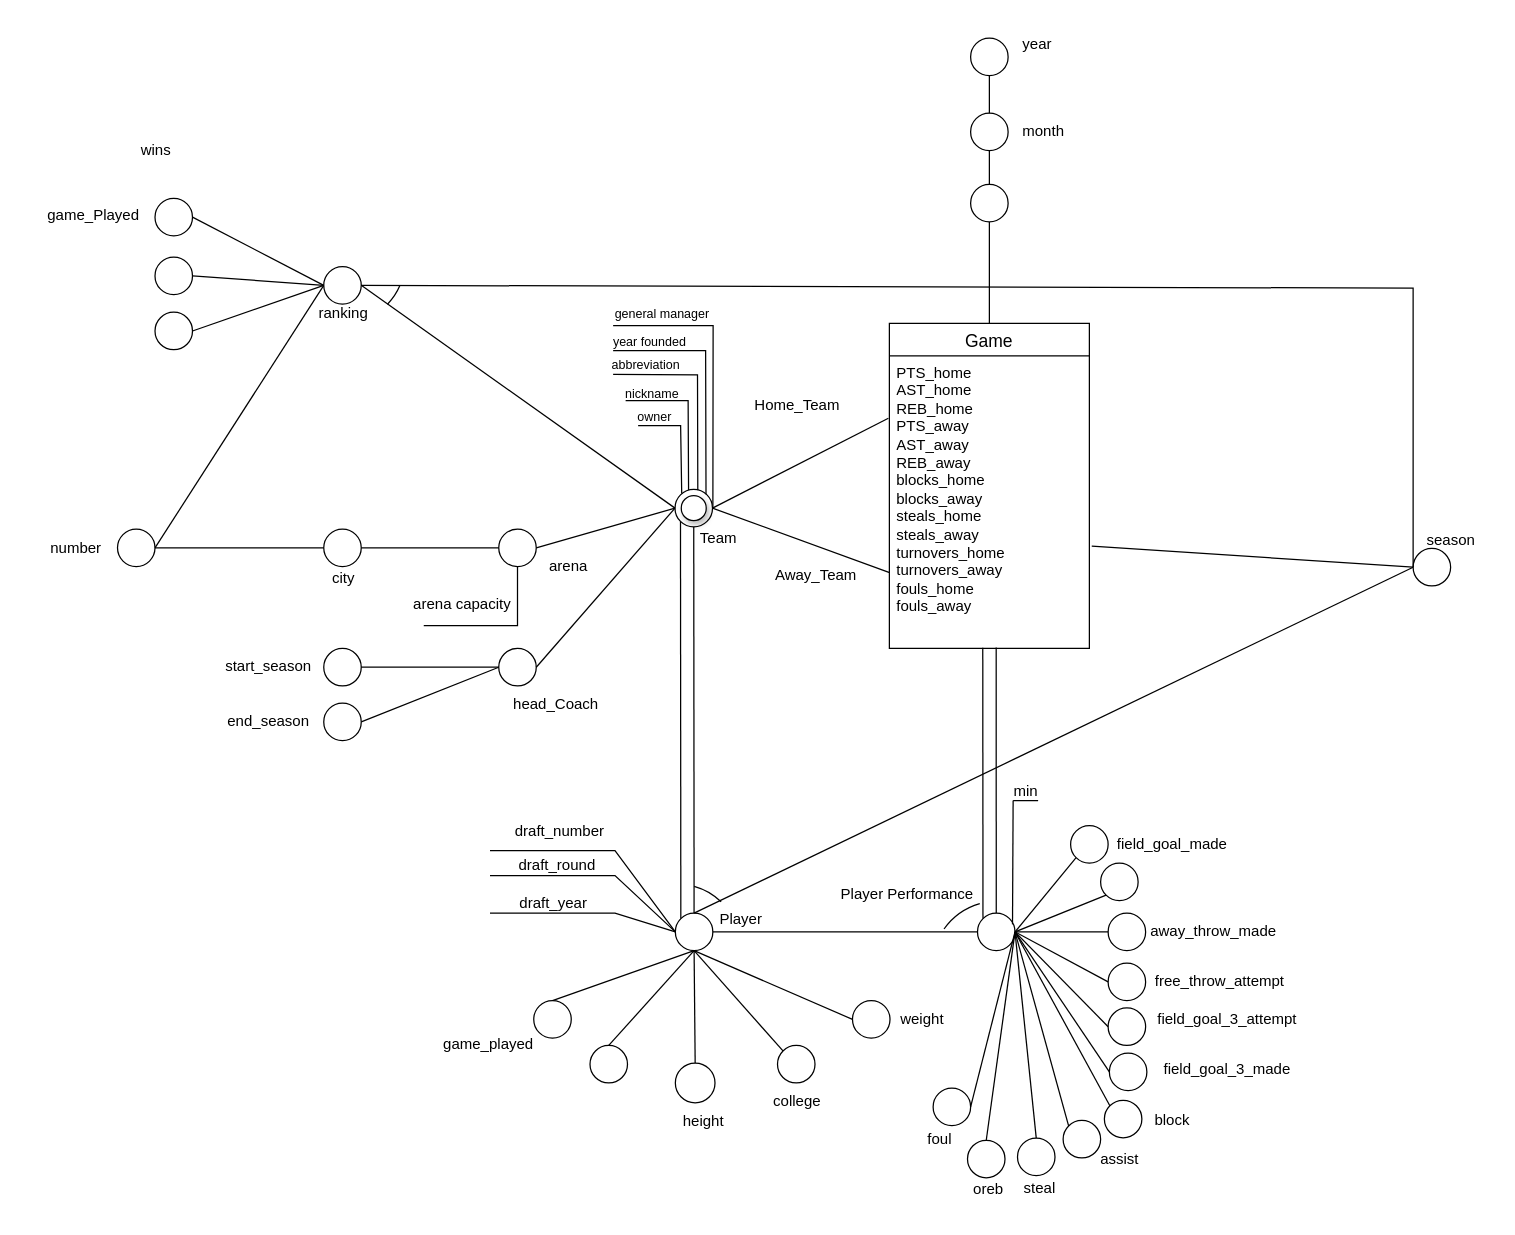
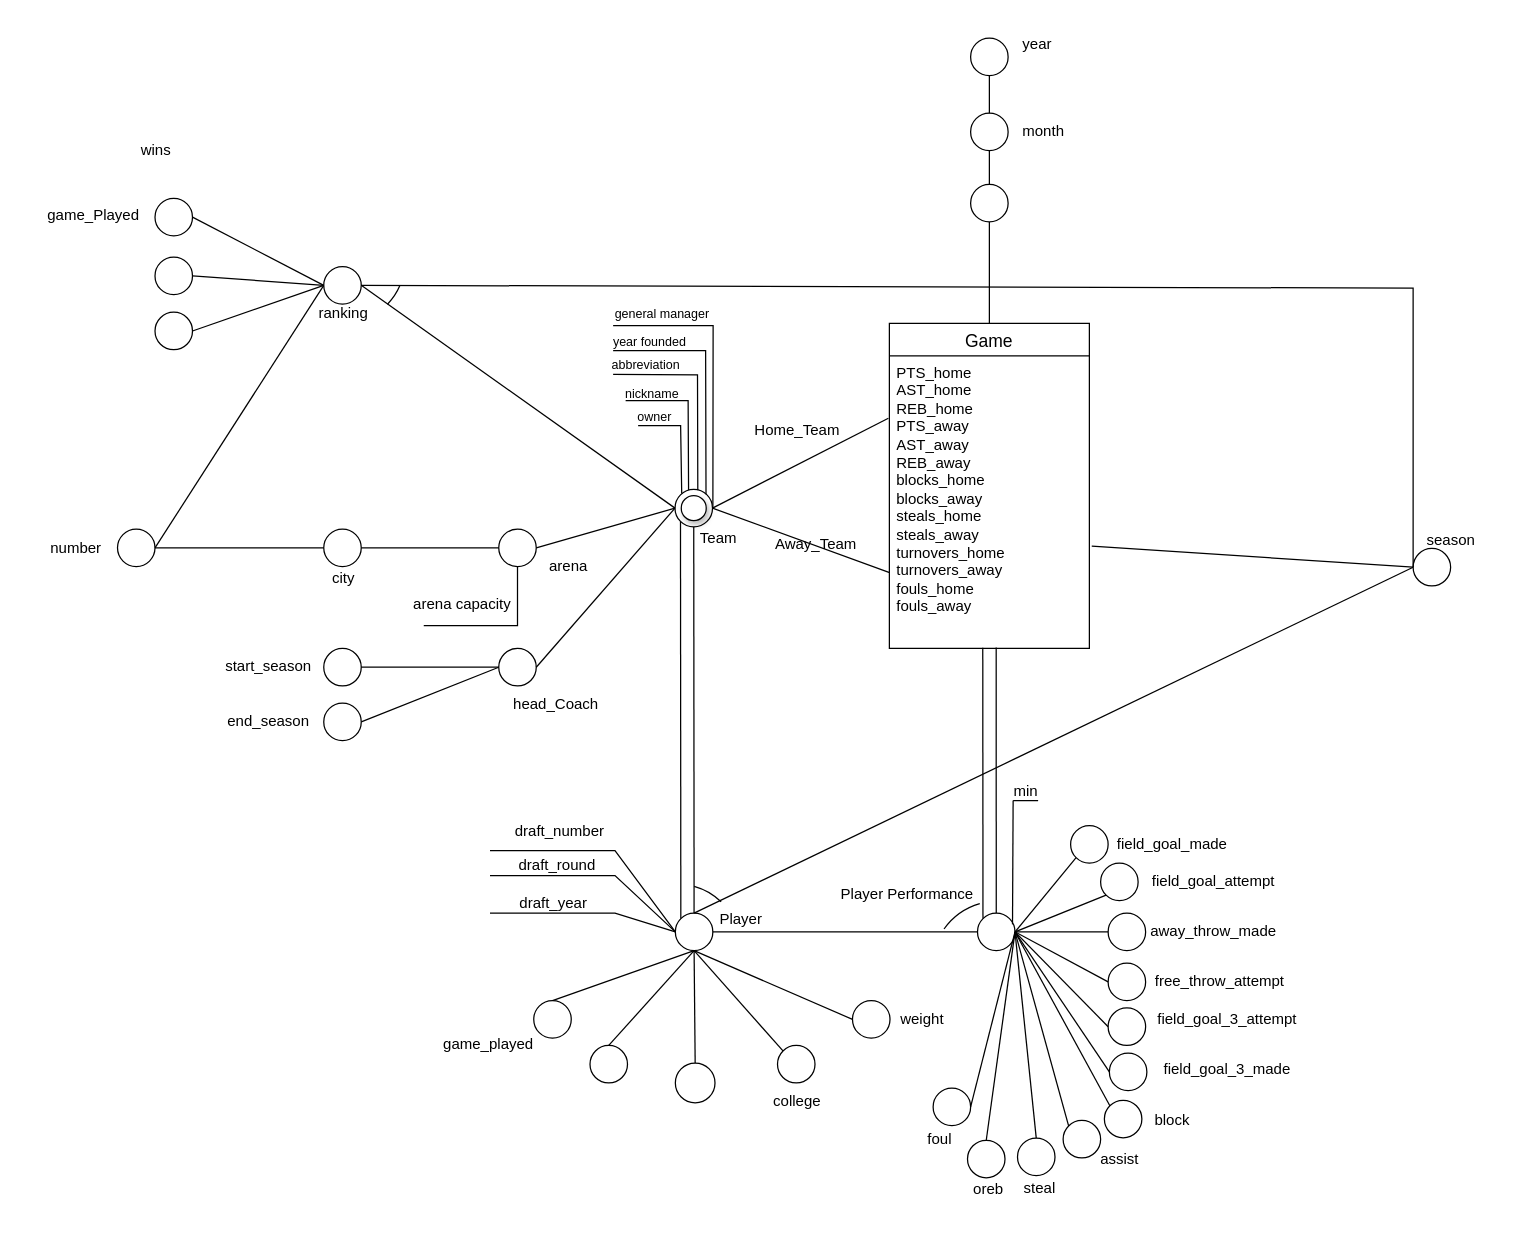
- <mxCell id="6" value="Home_Team" style="text;html=1;align=center;verticalAlign=middle;resizable=0;points=[];autosize=1;strokeColor=none;fillColor=none;" parent="1" vertex="1"><mxGeometry x="591.5" y="309" width="90" height="30" as="geometry" /></mxCell>
+ <mxCell id="6" value="Home_Team" style="text;html=1;align=center;verticalAlign=middle;resizable=0;points=[];autosize=1;strokeColor=none;fillColor=none;" parent="1" vertex="1"><mxGeometry x="591.5" y="329" width="90" height="30" as="geometry" /></mxCell>
- <mxCell id="36" value="Away_Team" style="text;html=1;align=center;verticalAlign=middle;resizable=0;points=[];autosize=1;strokeColor=none;fillColor=none;" parent="1" vertex="1"><mxGeometry x="606.5" y="444.5" width="90" height="30" as="geometry" /></mxCell>
+ <mxCell id="36" value="Away_Team" style="text;html=1;align=center;verticalAlign=middle;resizable=0;points=[];autosize=1;strokeColor=none;fillColor=none;" parent="1" vertex="1"><mxGeometry x="606.5" y="419.5" width="90" height="30" as="geometry" /></mxCell>
+ <mxCell id="107" value="&lt;span style=&quot;text-align: left; text-wrap-mode: wrap;&quot;&gt;field_goal_attempt&lt;/span&gt;" style="text;html=1;align=center;verticalAlign=middle;resizable=0;points=[];autosize=1;strokeColor=none;fillColor=none;" parent="1" vertex="1"><mxGeometry x="910" y="690" width="120" height="30" as="geometry" /></mxCell>
- <mxCell id="22" value="height" style="text;html=1;align=center;verticalAlign=middle;resizable=0;points=[];autosize=1;strokeColor=none;fillColor=none;" parent="1" vertex="1"><mxGeometry x="531.5" y="881.72" width="60" height="30" as="geometry" /></mxCell>
